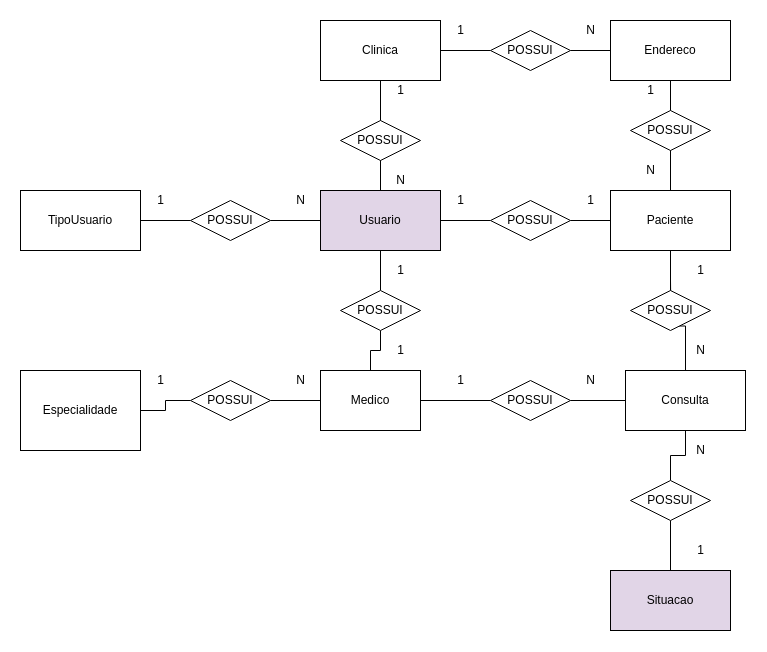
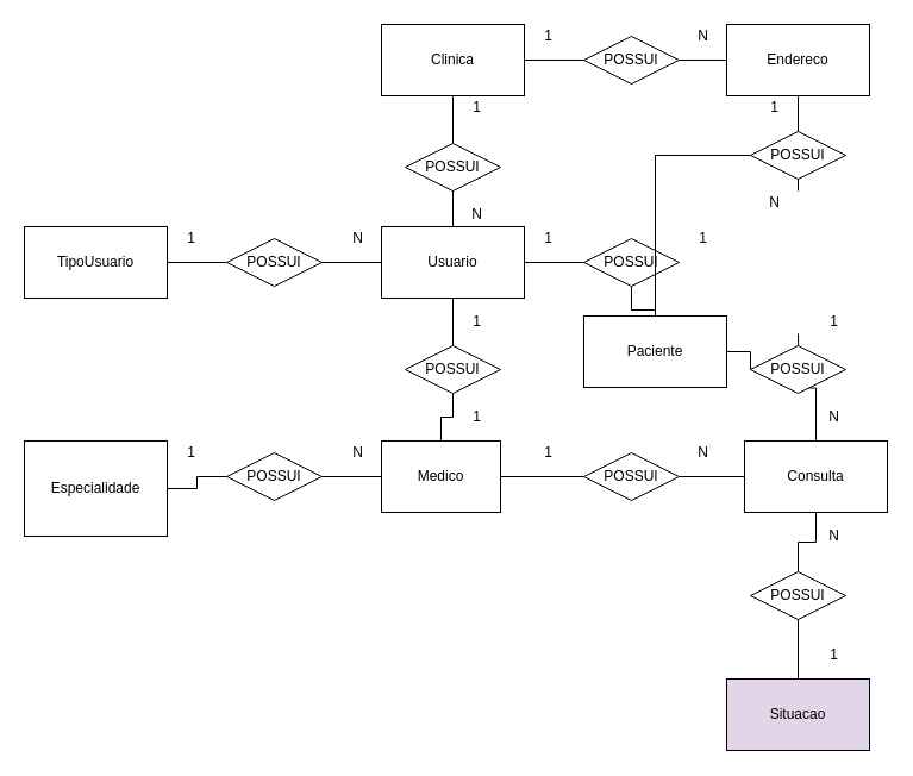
- <mxCell id="19" value="Usuario" style="rounded=0;whiteSpace=wrap;html=1;fillColor=#e1d5e7;" parent="1" vertex="1"><mxGeometry x="320" y="190" width="120" height="60" as="geometry" /></mxCell>
+ <mxCell id="19" value="Usuario" style="rounded=0;whiteSpace=wrap;html=1;" parent="1" vertex="1"><mxGeometry x="320" y="190" width="120" height="60" as="geometry" /></mxCell>
- <mxCell id="5" value="Paciente" style="rounded=0;whiteSpace=wrap;html=1;" parent="1" vertex="1"><mxGeometry x="610" y="190" width="120" height="60" as="geometry" /></mxCell>
+ <mxCell id="5" value="Paciente" style="rounded=0;whiteSpace=wrap;html=1;" parent="1" vertex="1"><mxGeometry x="490" y="265" width="120" height="60" as="geometry" /></mxCell>
